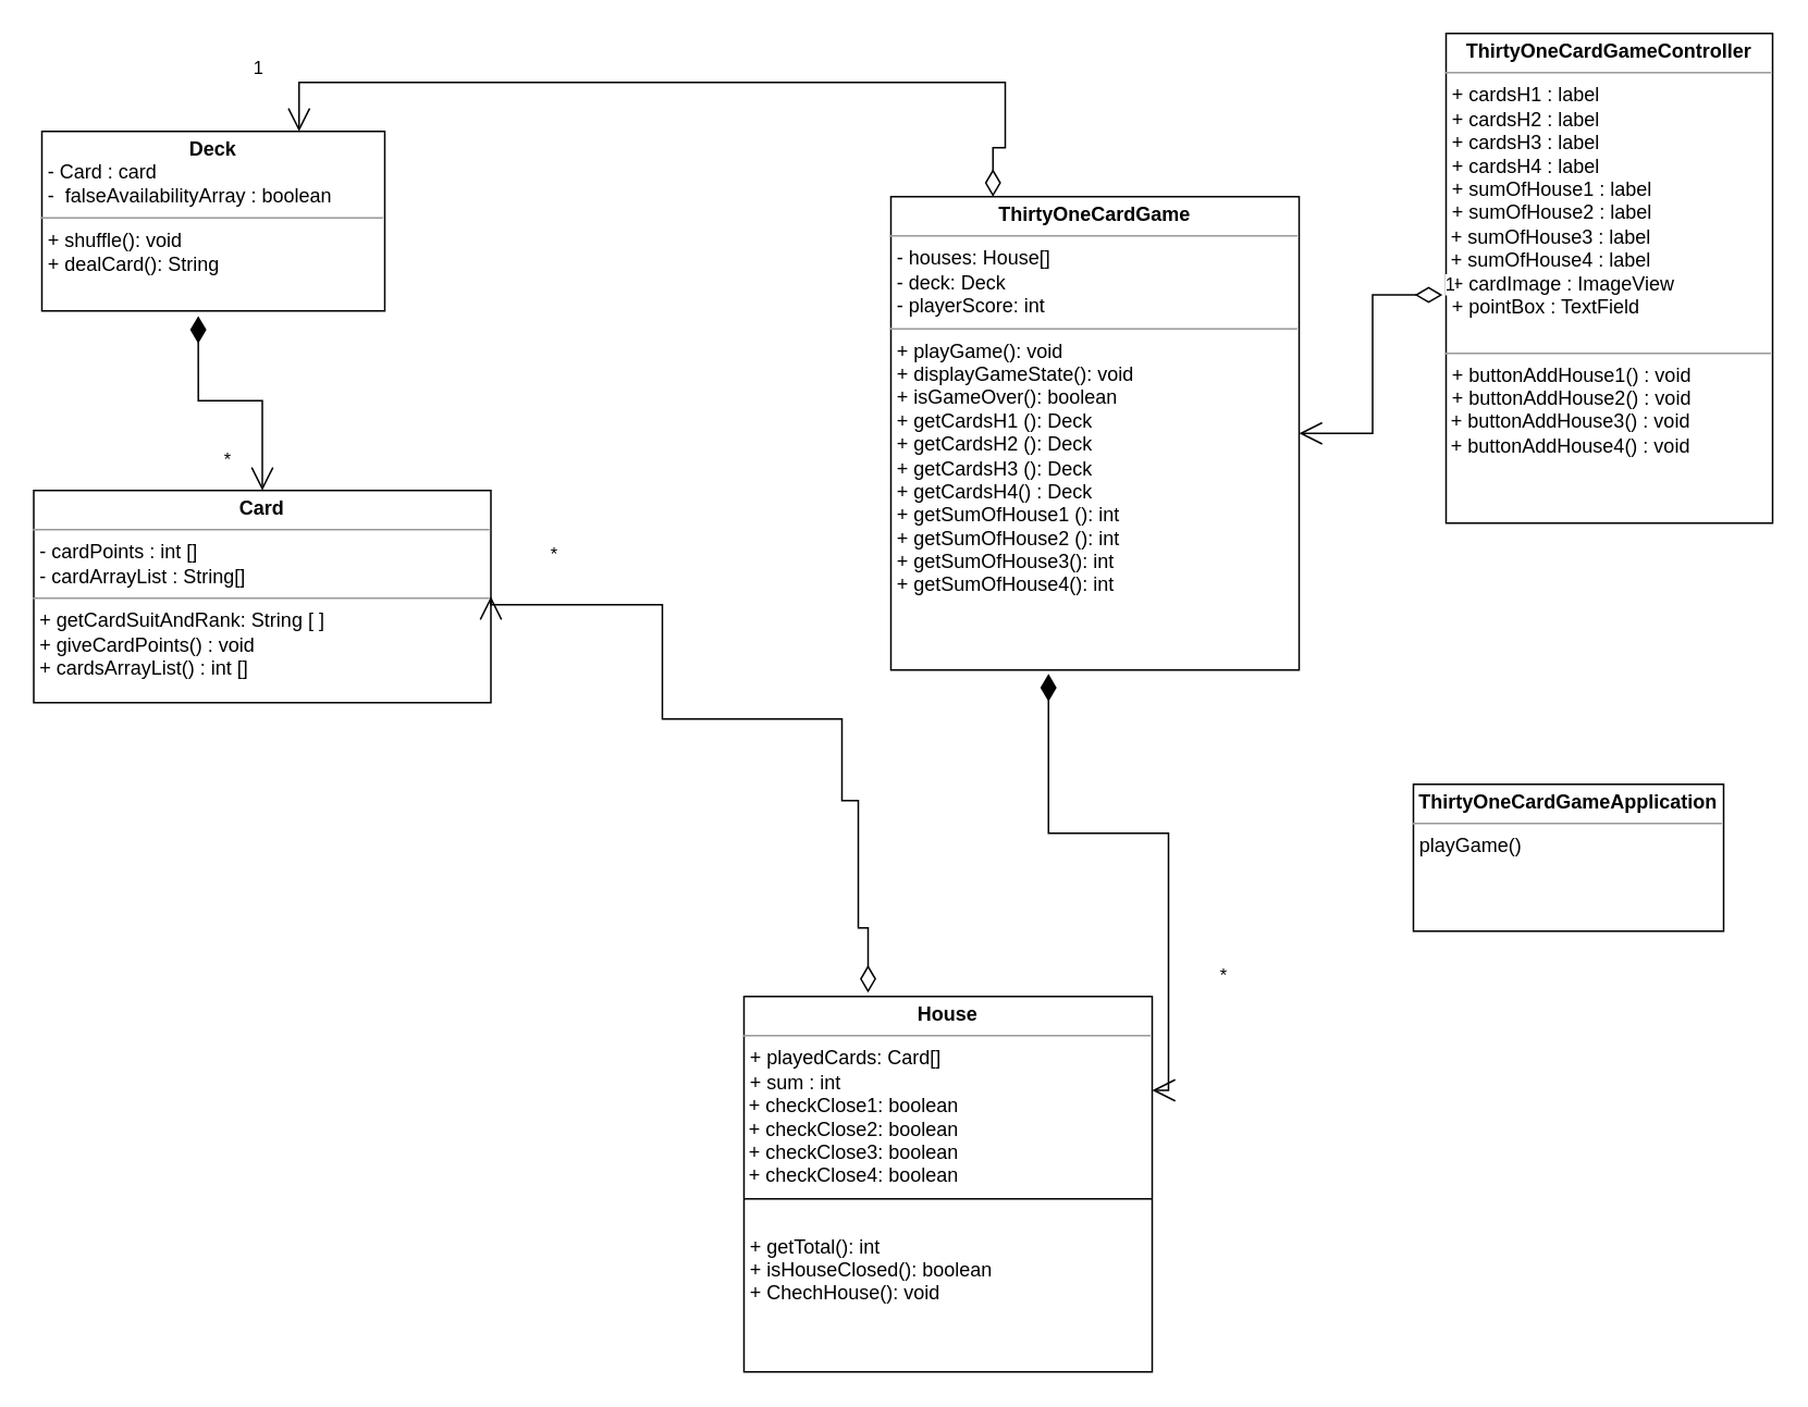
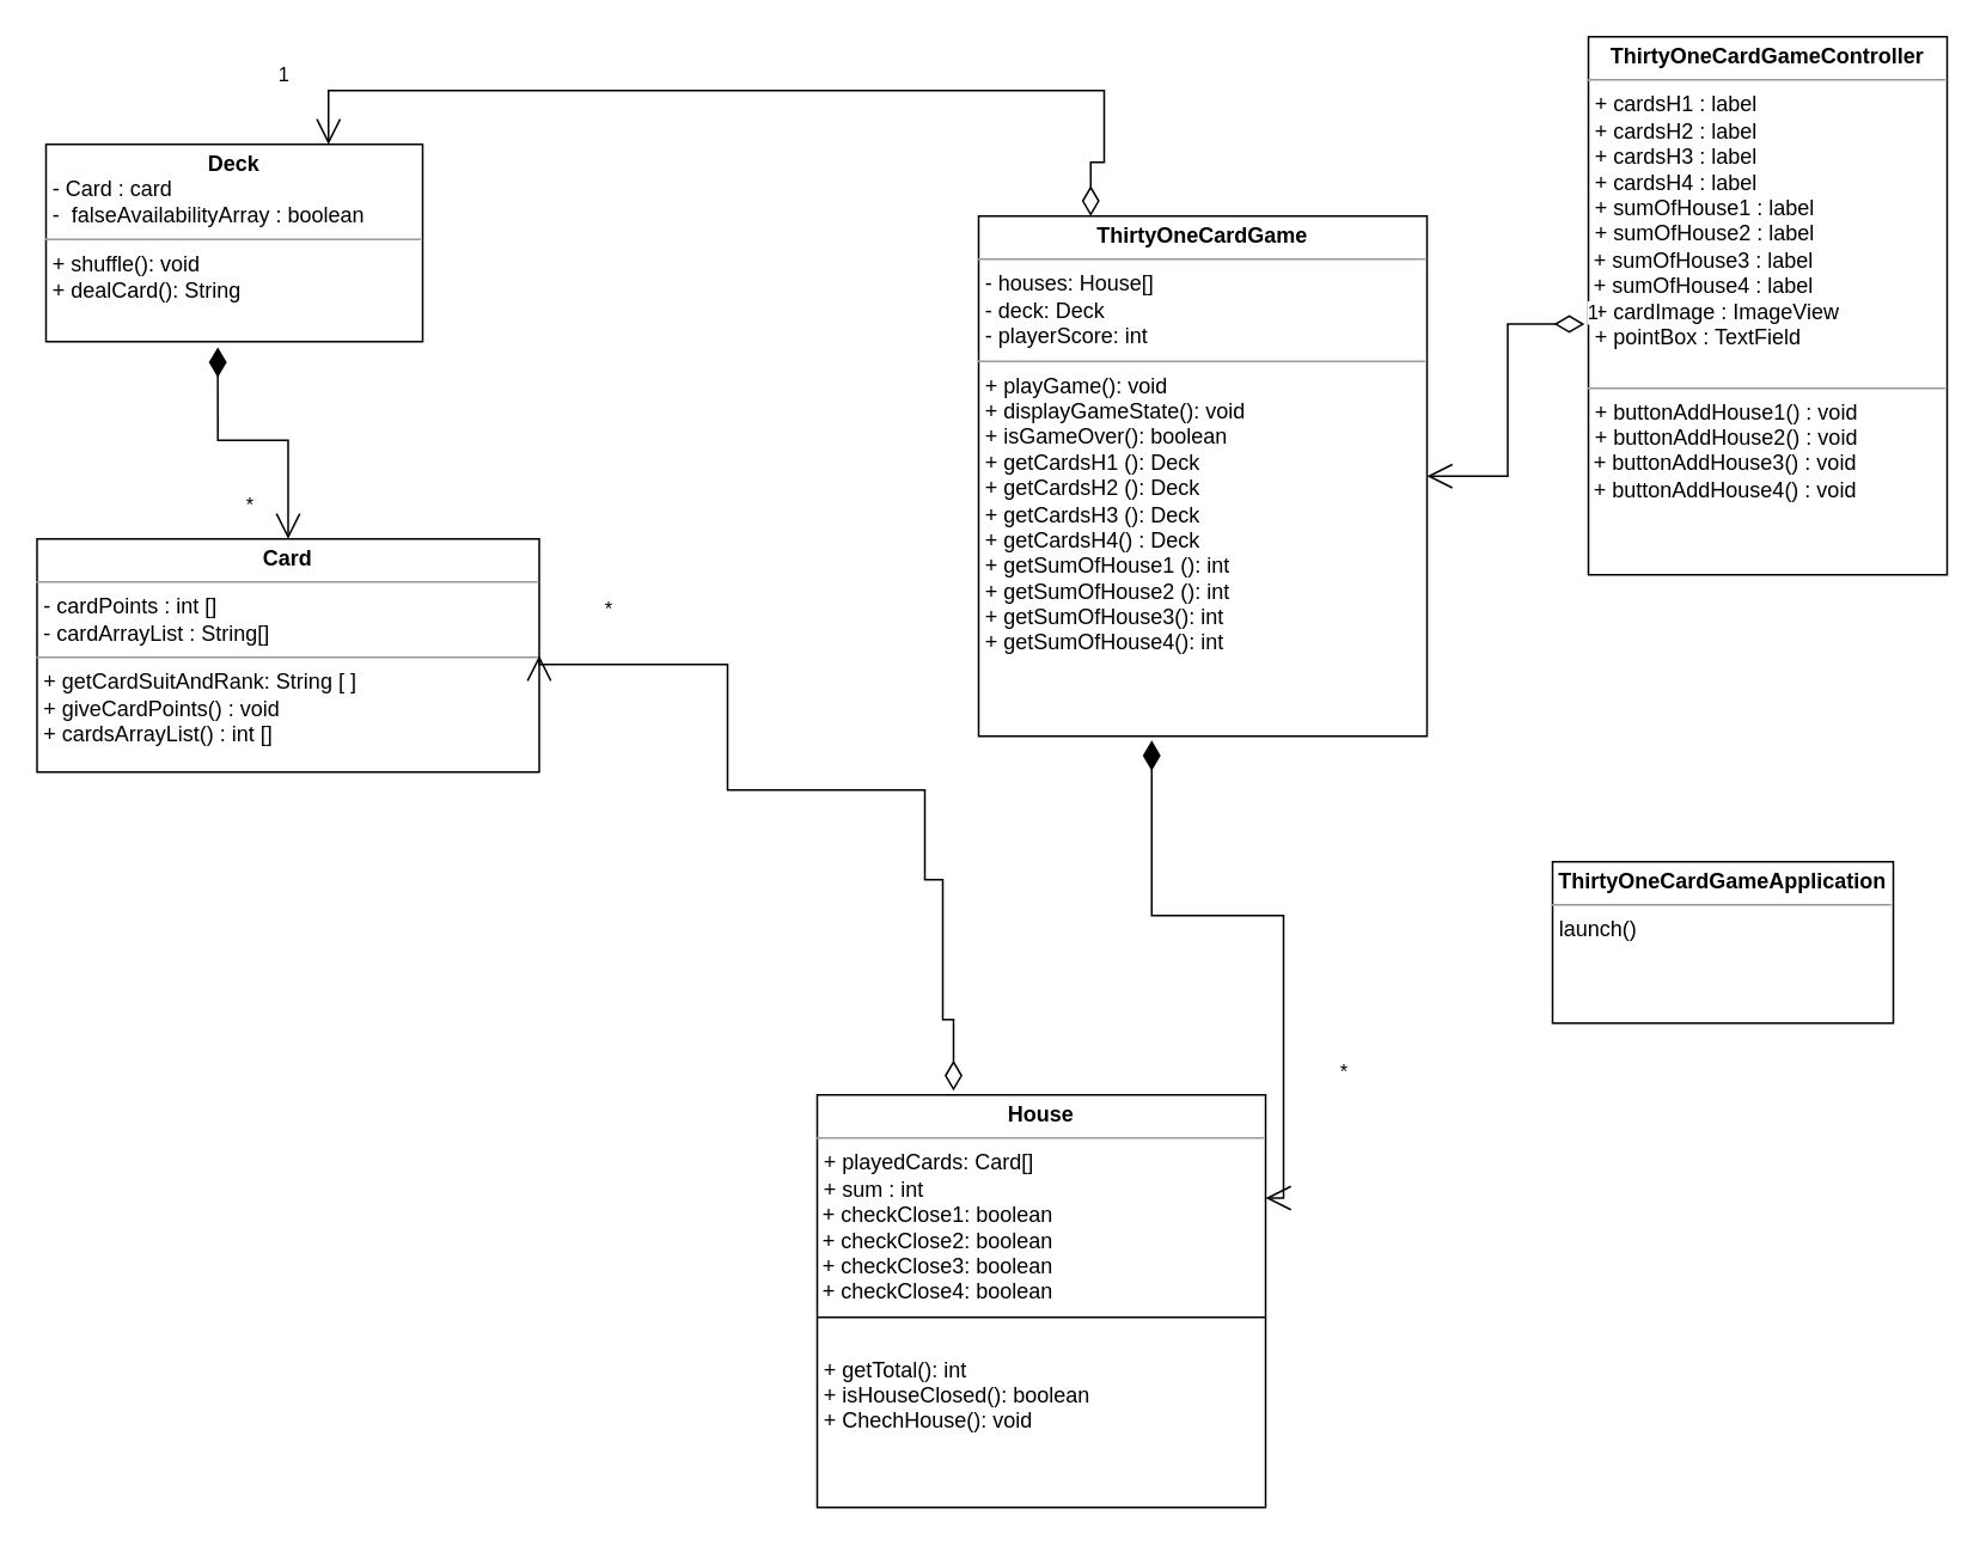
- <mxCell id="12" value="&lt;p style=&quot;margin:0px;margin-top:4px;text-align:center;&quot;&gt;&lt;b style=&quot;border-color: var(--border-color);&quot;&gt;ThirtyOneCardGameApplication&lt;/b&gt;&lt;br&gt;&lt;/p&gt;&lt;hr size=&quot;1&quot;&gt;&lt;p style=&quot;margin:0px;margin-left:4px;&quot;&gt;playGame()&lt;/p&gt;" style="verticalAlign=top;align=left;overflow=fill;fontSize=12;fontFamily=Helvetica;html=1;whiteSpace=wrap;" vertex="1" parent="1"><mxGeometry x="865" y="480" width="190" height="90" as="geometry" /></mxCell>
+ <mxCell id="12" value="&lt;p style=&quot;margin:0px;margin-top:4px;text-align:center;&quot;&gt;&lt;b style=&quot;border-color: var(--border-color);&quot;&gt;ThirtyOneCardGameApplication&lt;/b&gt;&lt;br&gt;&lt;/p&gt;&lt;hr size=&quot;1&quot;&gt;&lt;p style=&quot;margin:0px;margin-left:4px;&quot;&gt;launch()&lt;/p&gt;" style="verticalAlign=top;align=left;overflow=fill;fontSize=12;fontFamily=Helvetica;html=1;whiteSpace=wrap;" vertex="1" parent="1"><mxGeometry x="865" y="480" width="190" height="90" as="geometry" /></mxCell>
